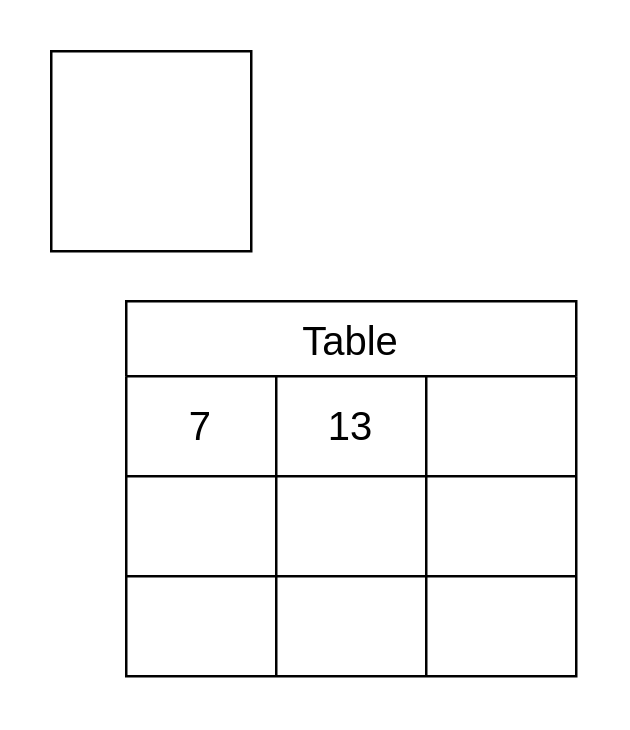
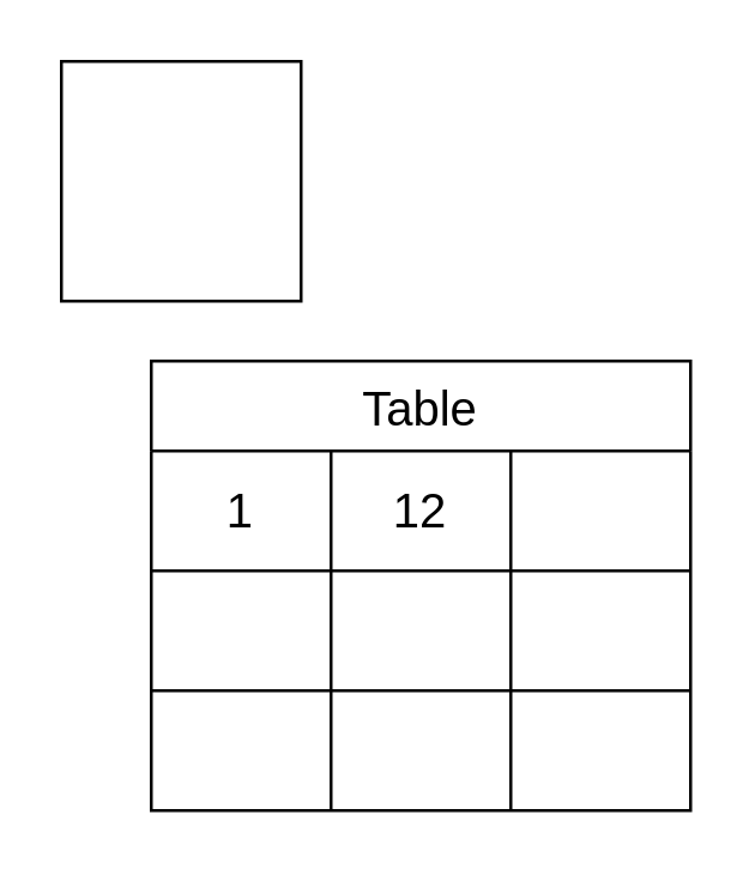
- <mxCell id="5" value="7" style="shape=partialRectangle;html=1;whiteSpace=wrap;connectable=0;strokeColor=inherit;overflow=hidden;fillColor=none;top=0;left=0;bottom=0;right=0;pointerEvents=1;fontSize=16;" vertex="1" parent="4"><mxGeometry width="60" height="40" as="geometry"><mxRectangle width="60" height="40" as="alternateBounds" /></mxGeometry></mxCell>
+ <mxCell id="5" value="1" style="shape=partialRectangle;html=1;whiteSpace=wrap;connectable=0;strokeColor=inherit;overflow=hidden;fillColor=none;top=0;left=0;bottom=0;right=0;pointerEvents=1;fontSize=16;" vertex="1" parent="4"><mxGeometry width="60" height="40" as="geometry"><mxRectangle width="60" height="40" as="alternateBounds" /></mxGeometry></mxCell>
- <mxCell id="6" value="13" style="shape=partialRectangle;html=1;whiteSpace=wrap;connectable=0;strokeColor=inherit;overflow=hidden;fillColor=none;top=0;left=0;bottom=0;right=0;pointerEvents=1;fontSize=16;" vertex="1" parent="4"><mxGeometry x="60" width="60" height="40" as="geometry"><mxRectangle width="60" height="40" as="alternateBounds" /></mxGeometry></mxCell>
+ <mxCell id="6" value="12" style="shape=partialRectangle;html=1;whiteSpace=wrap;connectable=0;strokeColor=inherit;overflow=hidden;fillColor=none;top=0;left=0;bottom=0;right=0;pointerEvents=1;fontSize=16;" vertex="1" parent="4"><mxGeometry x="60" width="60" height="40" as="geometry"><mxRectangle width="60" height="40" as="alternateBounds" /></mxGeometry></mxCell>
